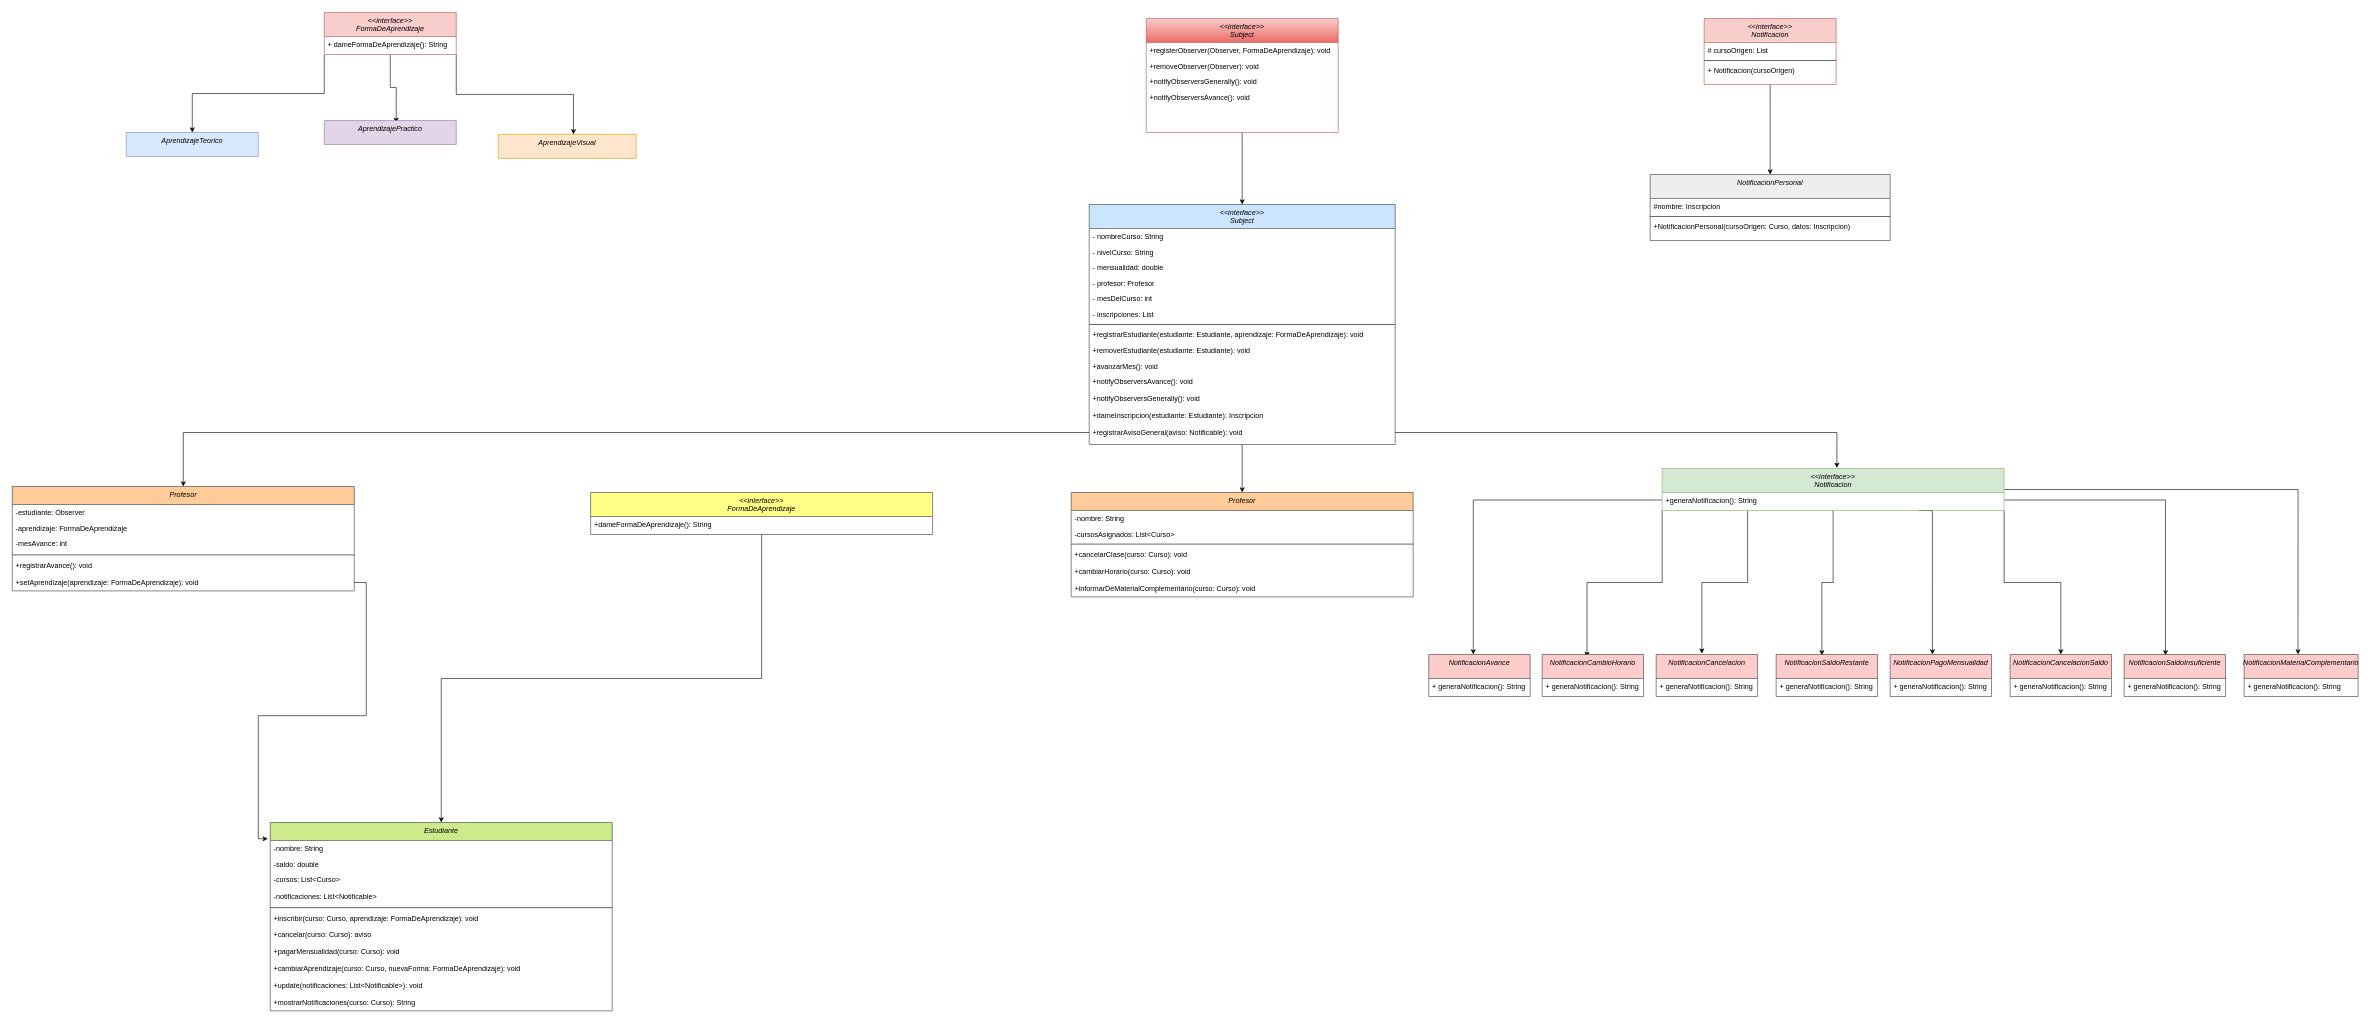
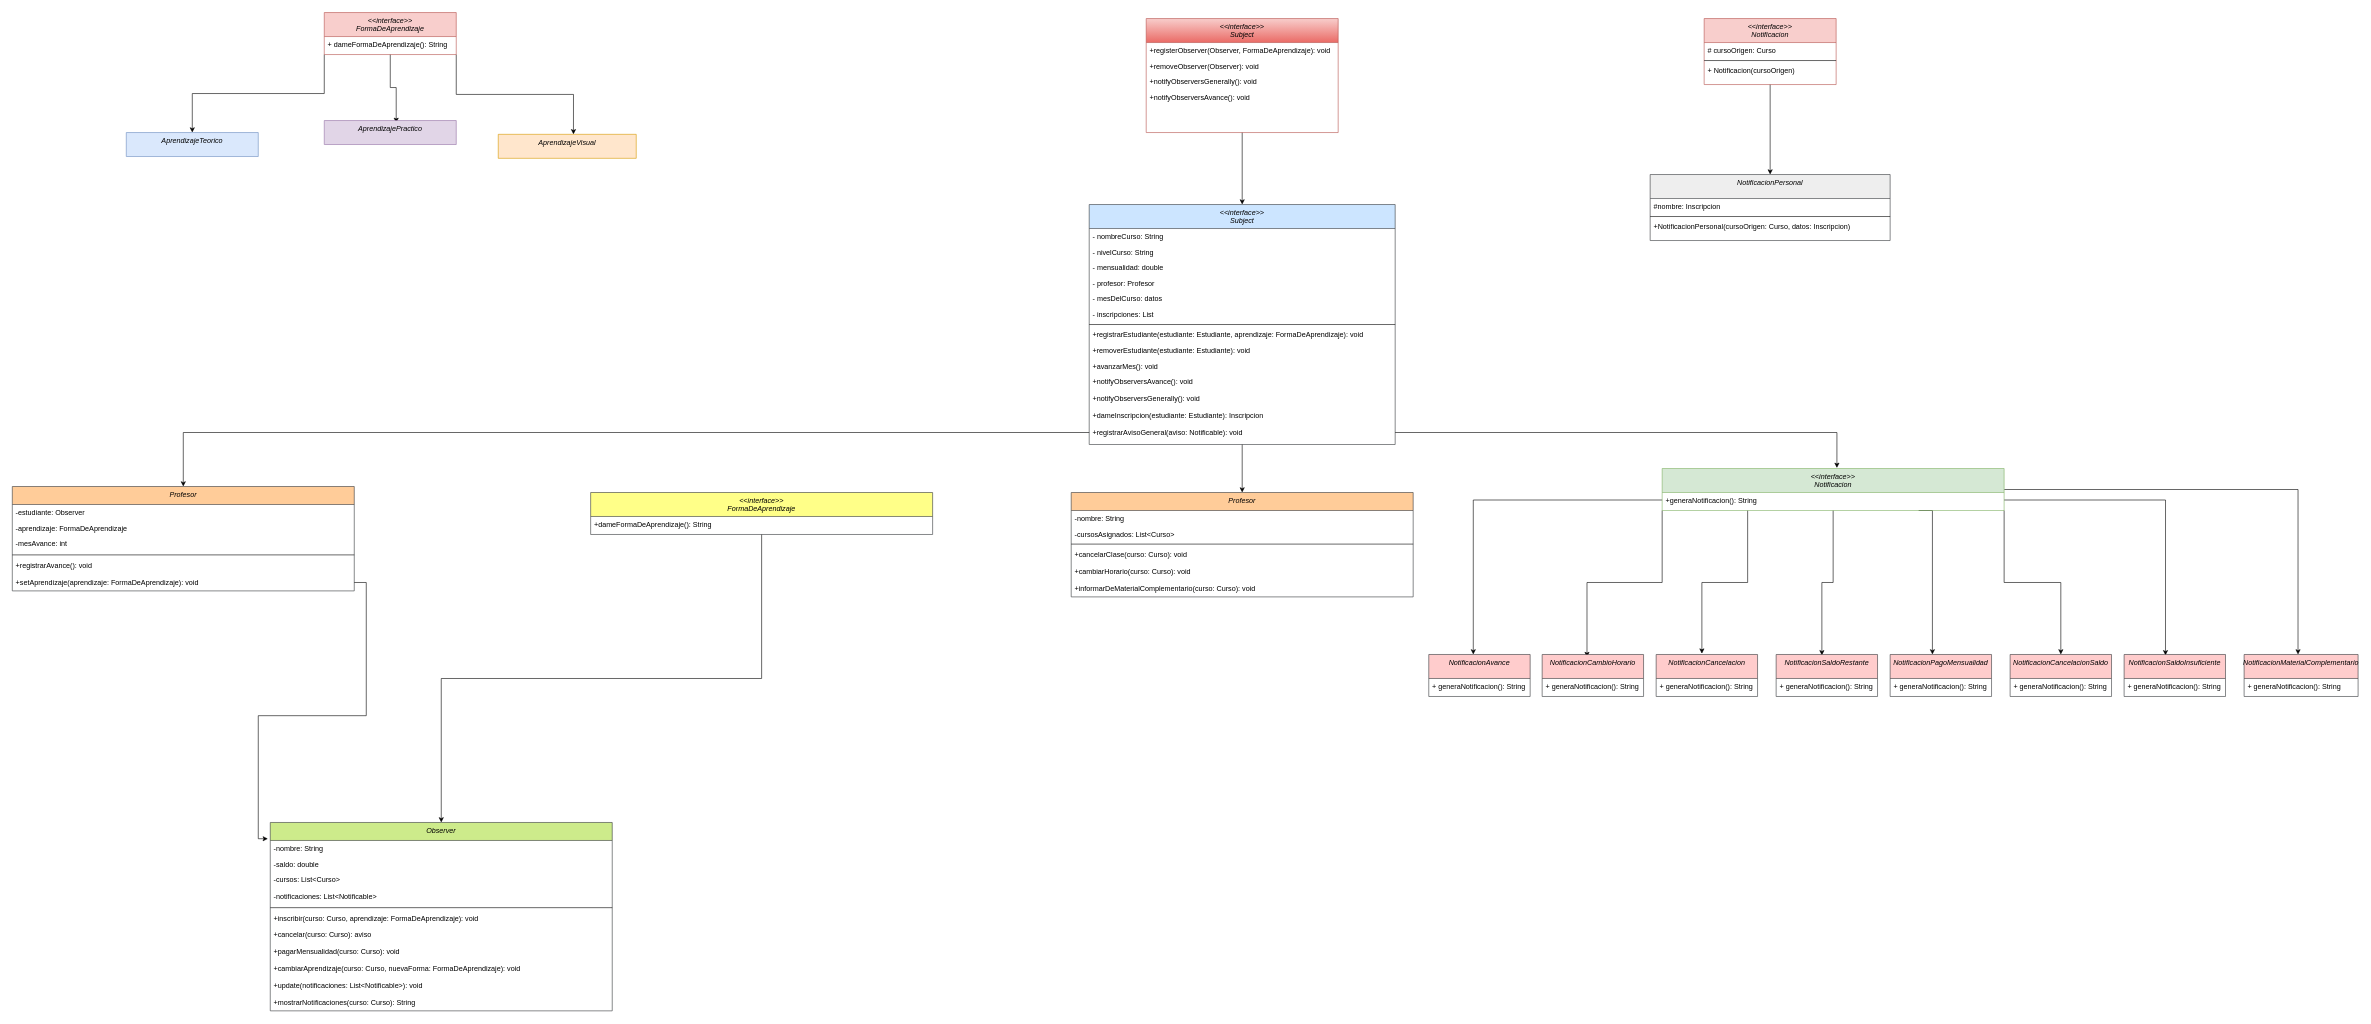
- <mxCell id="18" value="# cursoOrigen: List" style="text;align=left;verticalAlign=top;spacingLeft=4;spacingRight=4;overflow=hidden;rotatable=0;points=[[0,0.5],[1,0.5]];portConstraint=eastwest;" vertex="1" parent="17"><mxGeometry y="40" width="220" height="26" as="geometry" /></mxCell>
+ <mxCell id="18" value="# cursoOrigen: Curso" style="text;align=left;verticalAlign=top;spacingLeft=4;spacingRight=4;overflow=hidden;rotatable=0;points=[[0,0.5],[1,0.5]];portConstraint=eastwest;" vertex="1" parent="17"><mxGeometry y="40" width="220" height="26" as="geometry" /></mxCell>
- <mxCell id="38" value="- mesDelCurso: int" style="text;align=left;verticalAlign=top;spacingLeft=4;spacingRight=4;overflow=hidden;rotatable=0;points=[[0,0.5],[1,0.5]];portConstraint=eastwest;" vertex="1" parent="33"><mxGeometry y="144" width="510" height="26" as="geometry" /></mxCell>
+ <mxCell id="38" value="- mesDelCurso: datos" style="text;align=left;verticalAlign=top;spacingLeft=4;spacingRight=4;overflow=hidden;rotatable=0;points=[[0,0.5],[1,0.5]];portConstraint=eastwest;" vertex="1" parent="33"><mxGeometry y="144" width="510" height="26" as="geometry" /></mxCell>
- <mxCell id="59" value="Estudiante" style="swimlane;fontStyle=2;align=center;verticalAlign=top;childLayout=stackLayout;horizontal=1;startSize=30;horizontalStack=0;resizeParent=1;resizeLast=0;collapsible=1;marginBottom=0;rounded=0;shadow=0;strokeWidth=1;fillColor=#cdeb8b;strokeColor=#36393d;" vertex="1" parent="1"><mxGeometry x="450" y="1370" width="570" height="314" as="geometry"><mxRectangle x="230" y="140" width="160" height="26" as="alternateBounds" /></mxGeometry></mxCell>
+ <mxCell id="59" value="Observer" style="swimlane;fontStyle=2;align=center;verticalAlign=top;childLayout=stackLayout;horizontal=1;startSize=30;horizontalStack=0;resizeParent=1;resizeLast=0;collapsible=1;marginBottom=0;rounded=0;shadow=0;strokeWidth=1;fillColor=#cdeb8b;strokeColor=#36393d;" vertex="1" parent="1"><mxGeometry x="450" y="1370" width="570" height="314" as="geometry"><mxRectangle x="230" y="140" width="160" height="26" as="alternateBounds" /></mxGeometry></mxCell>
